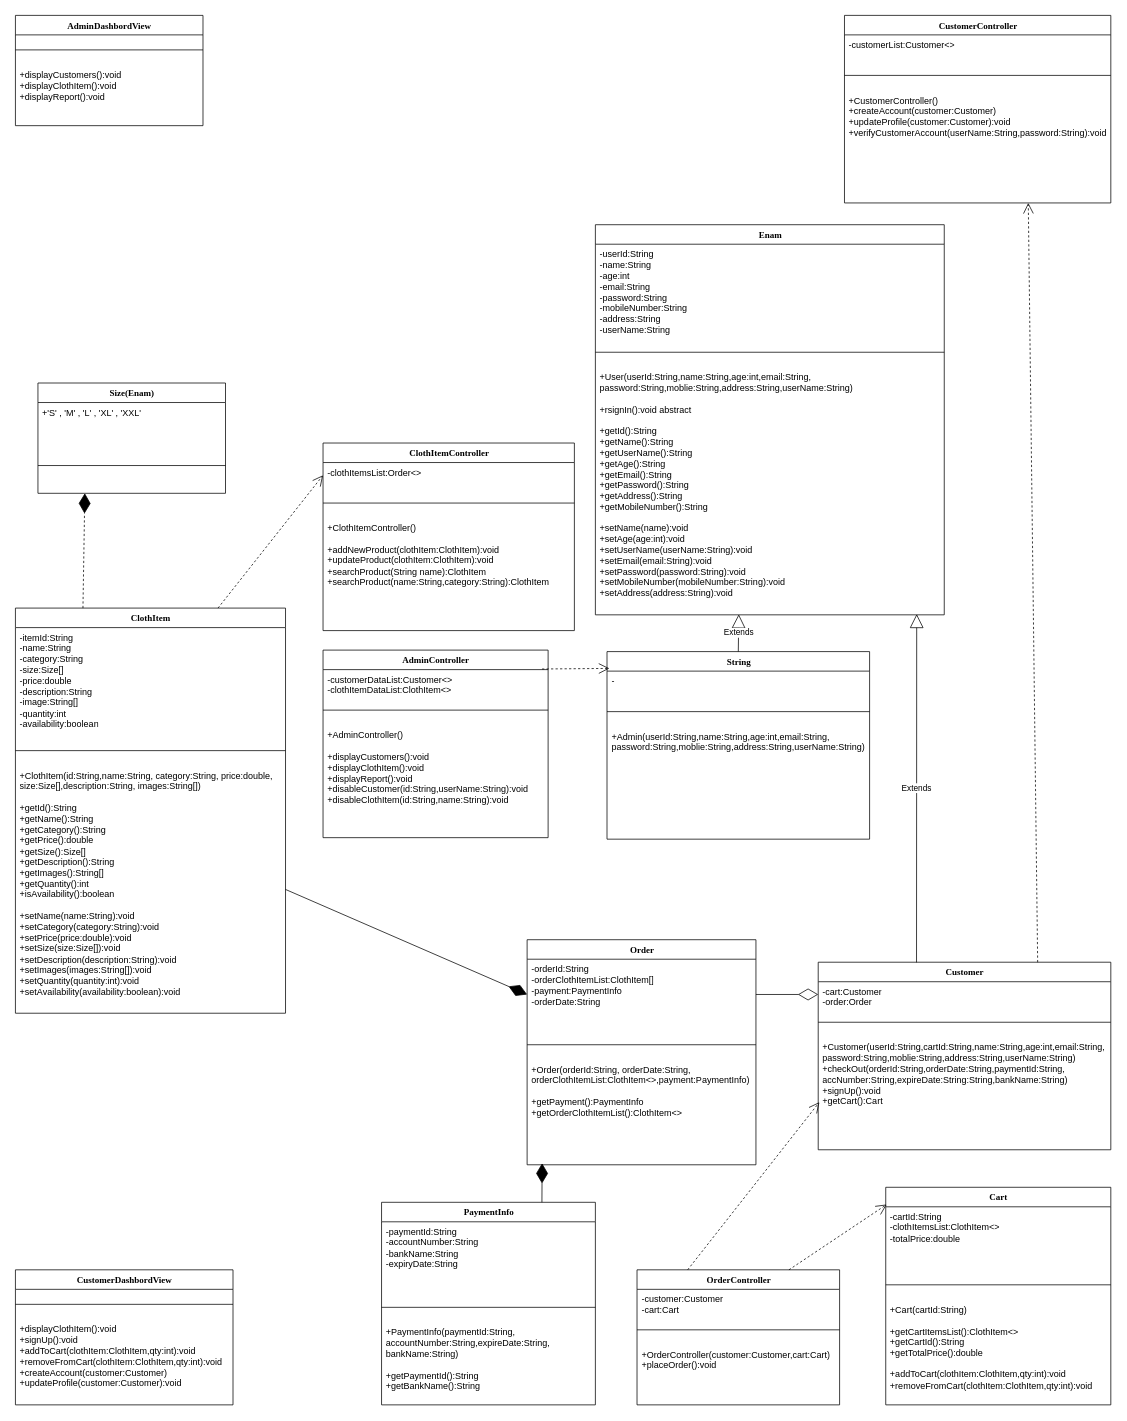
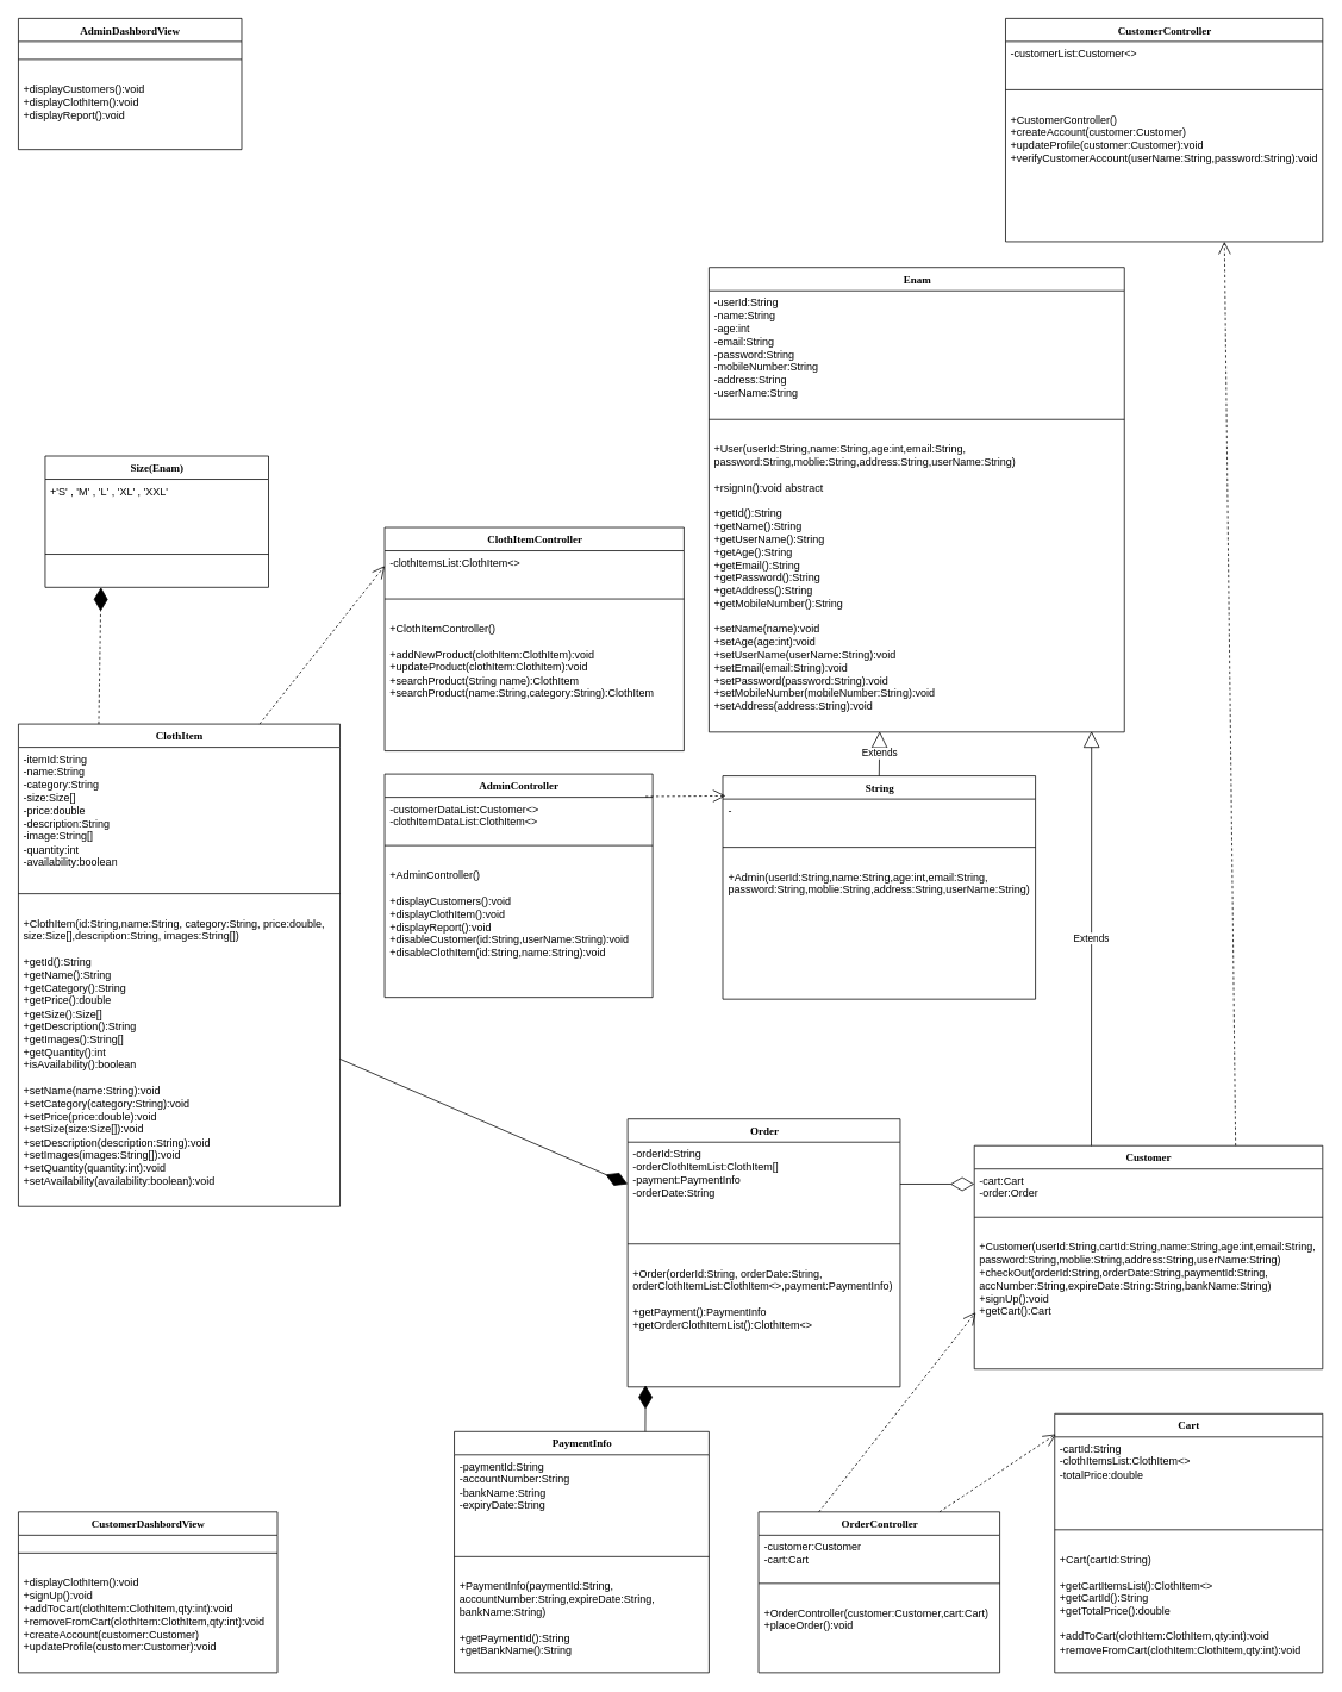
- <mxCell id="31" value="-clothItemsList:Order&amp;lt;&amp;gt;" style="text;html=1;strokeColor=none;fillColor=none;align=left;verticalAlign=top;spacingLeft=4;spacingRight=4;whiteSpace=wrap;overflow=hidden;rotatable=0;points=[[0,0.5],[1,0.5]];portConstraint=eastwest;" vertex="1" parent="30"><mxGeometry y="26" width="335" height="34" as="geometry" /></mxCell>
+ <mxCell id="31" value="-clothItemsList:ClothItem&amp;lt;&amp;gt;" style="text;html=1;strokeColor=none;fillColor=none;align=left;verticalAlign=top;spacingLeft=4;spacingRight=4;whiteSpace=wrap;overflow=hidden;rotatable=0;points=[[0,0.5],[1,0.5]];portConstraint=eastwest;" vertex="1" parent="30"><mxGeometry y="26" width="335" height="34" as="geometry" /></mxCell>
- <mxCell id="44" value="-cart:Customer&lt;div&gt;-order:Order&lt;/div&gt;" style="text;html=1;strokeColor=none;fillColor=none;align=left;verticalAlign=top;spacingLeft=4;spacingRight=4;whiteSpace=wrap;overflow=hidden;rotatable=0;points=[[0,0.5],[1,0.5]];portConstraint=eastwest;" vertex="1" parent="43"><mxGeometry y="26" width="390" height="34" as="geometry" /></mxCell>
+ <mxCell id="44" value="-cart:Cart&lt;div&gt;-order:Order&lt;/div&gt;" style="text;html=1;strokeColor=none;fillColor=none;align=left;verticalAlign=top;spacingLeft=4;spacingRight=4;whiteSpace=wrap;overflow=hidden;rotatable=0;points=[[0,0.5],[1,0.5]];portConstraint=eastwest;" vertex="1" parent="43"><mxGeometry y="26" width="390" height="34" as="geometry" /></mxCell>
